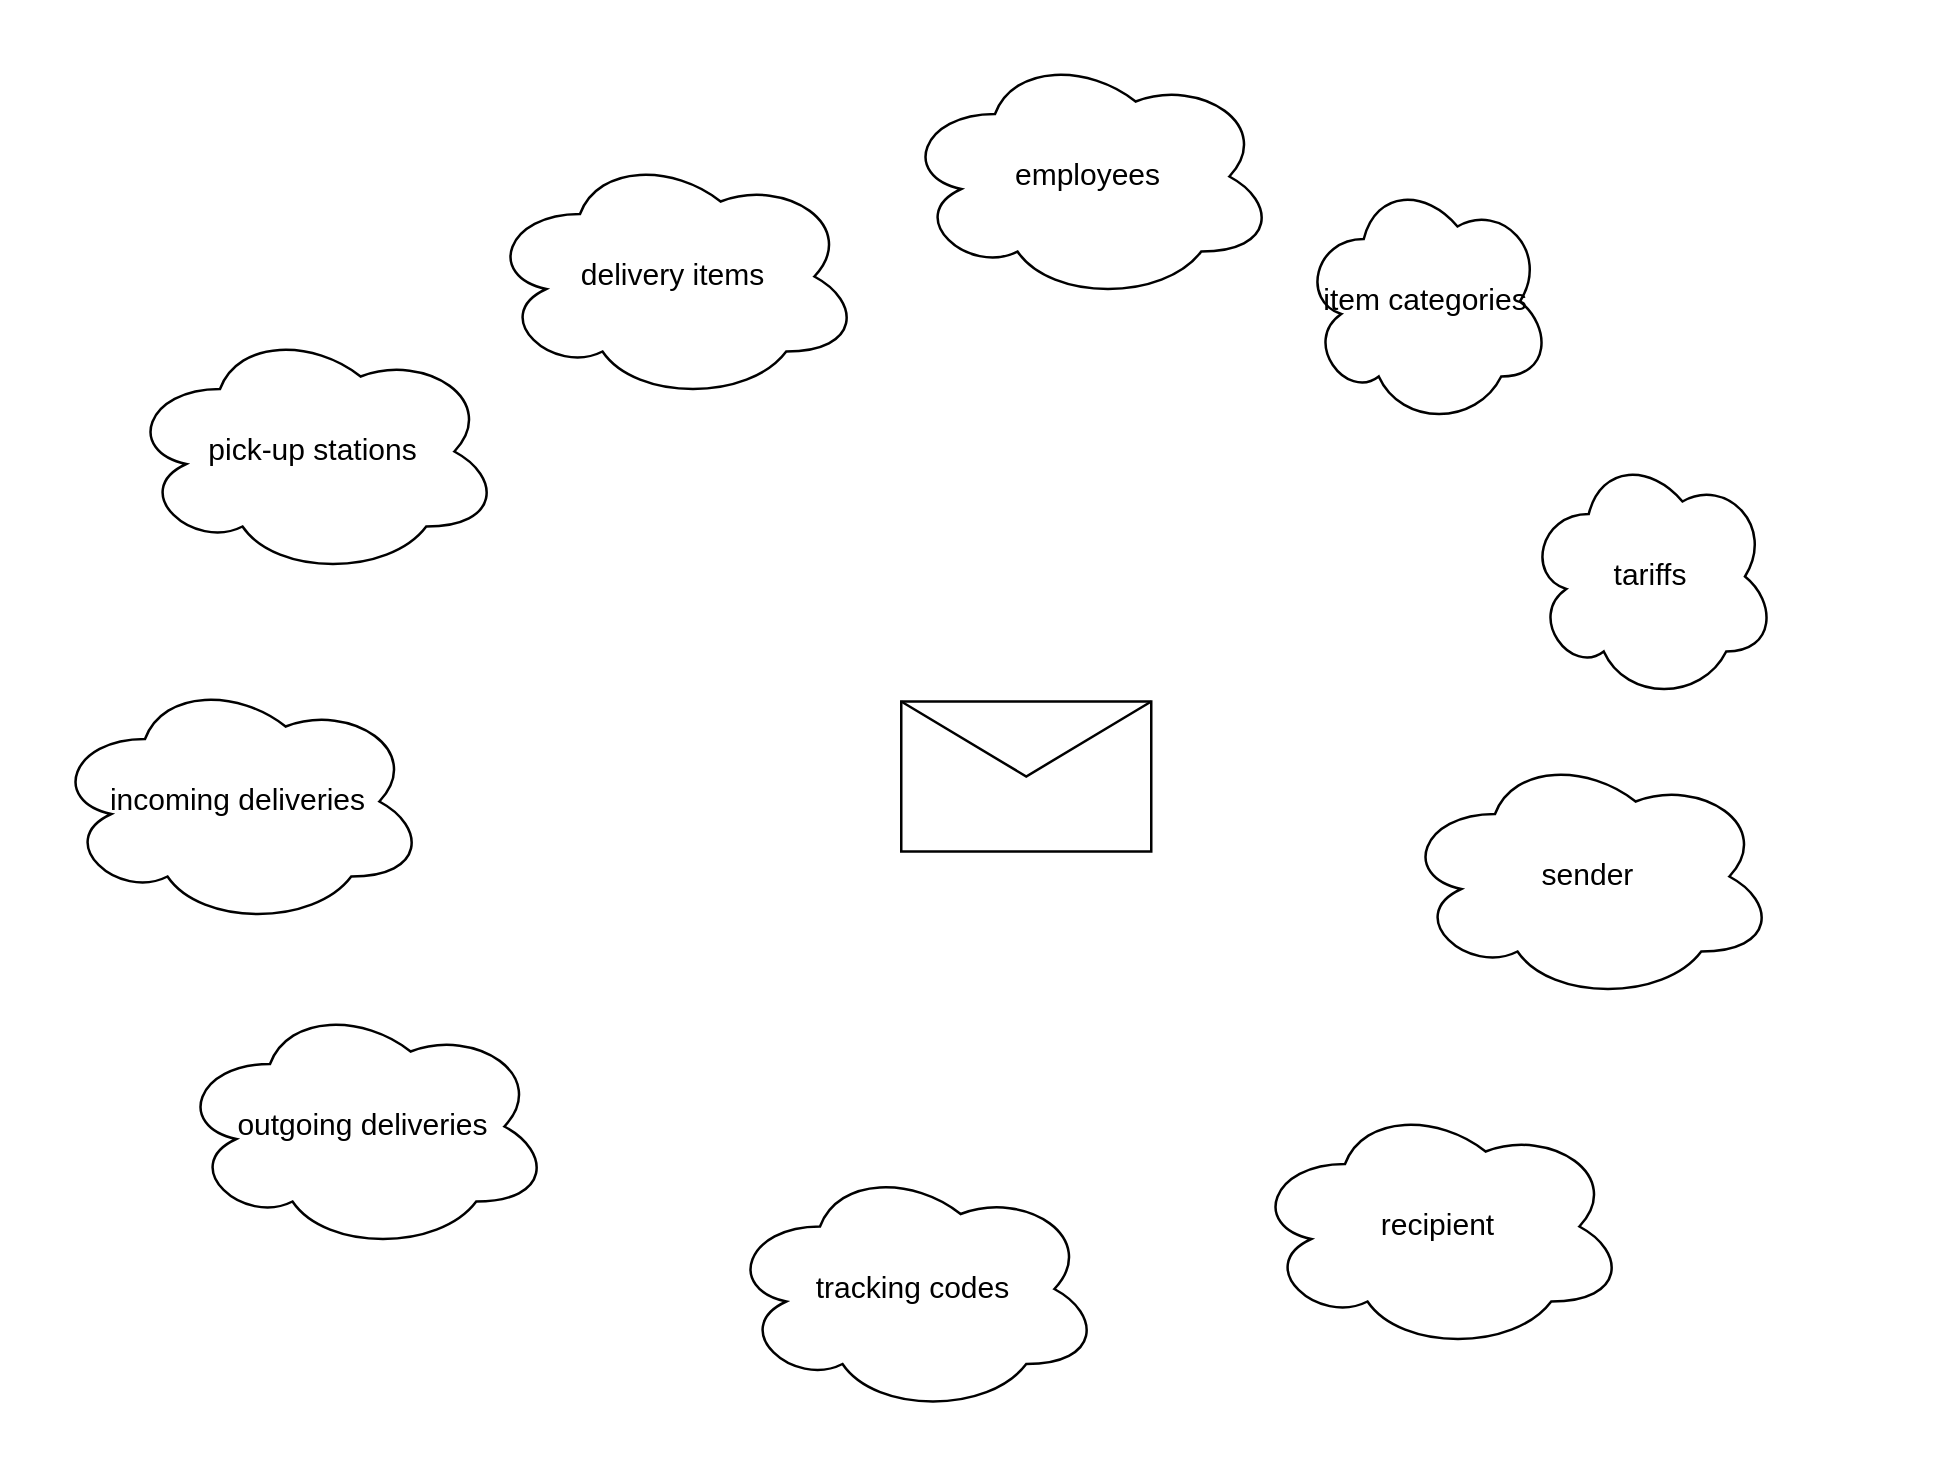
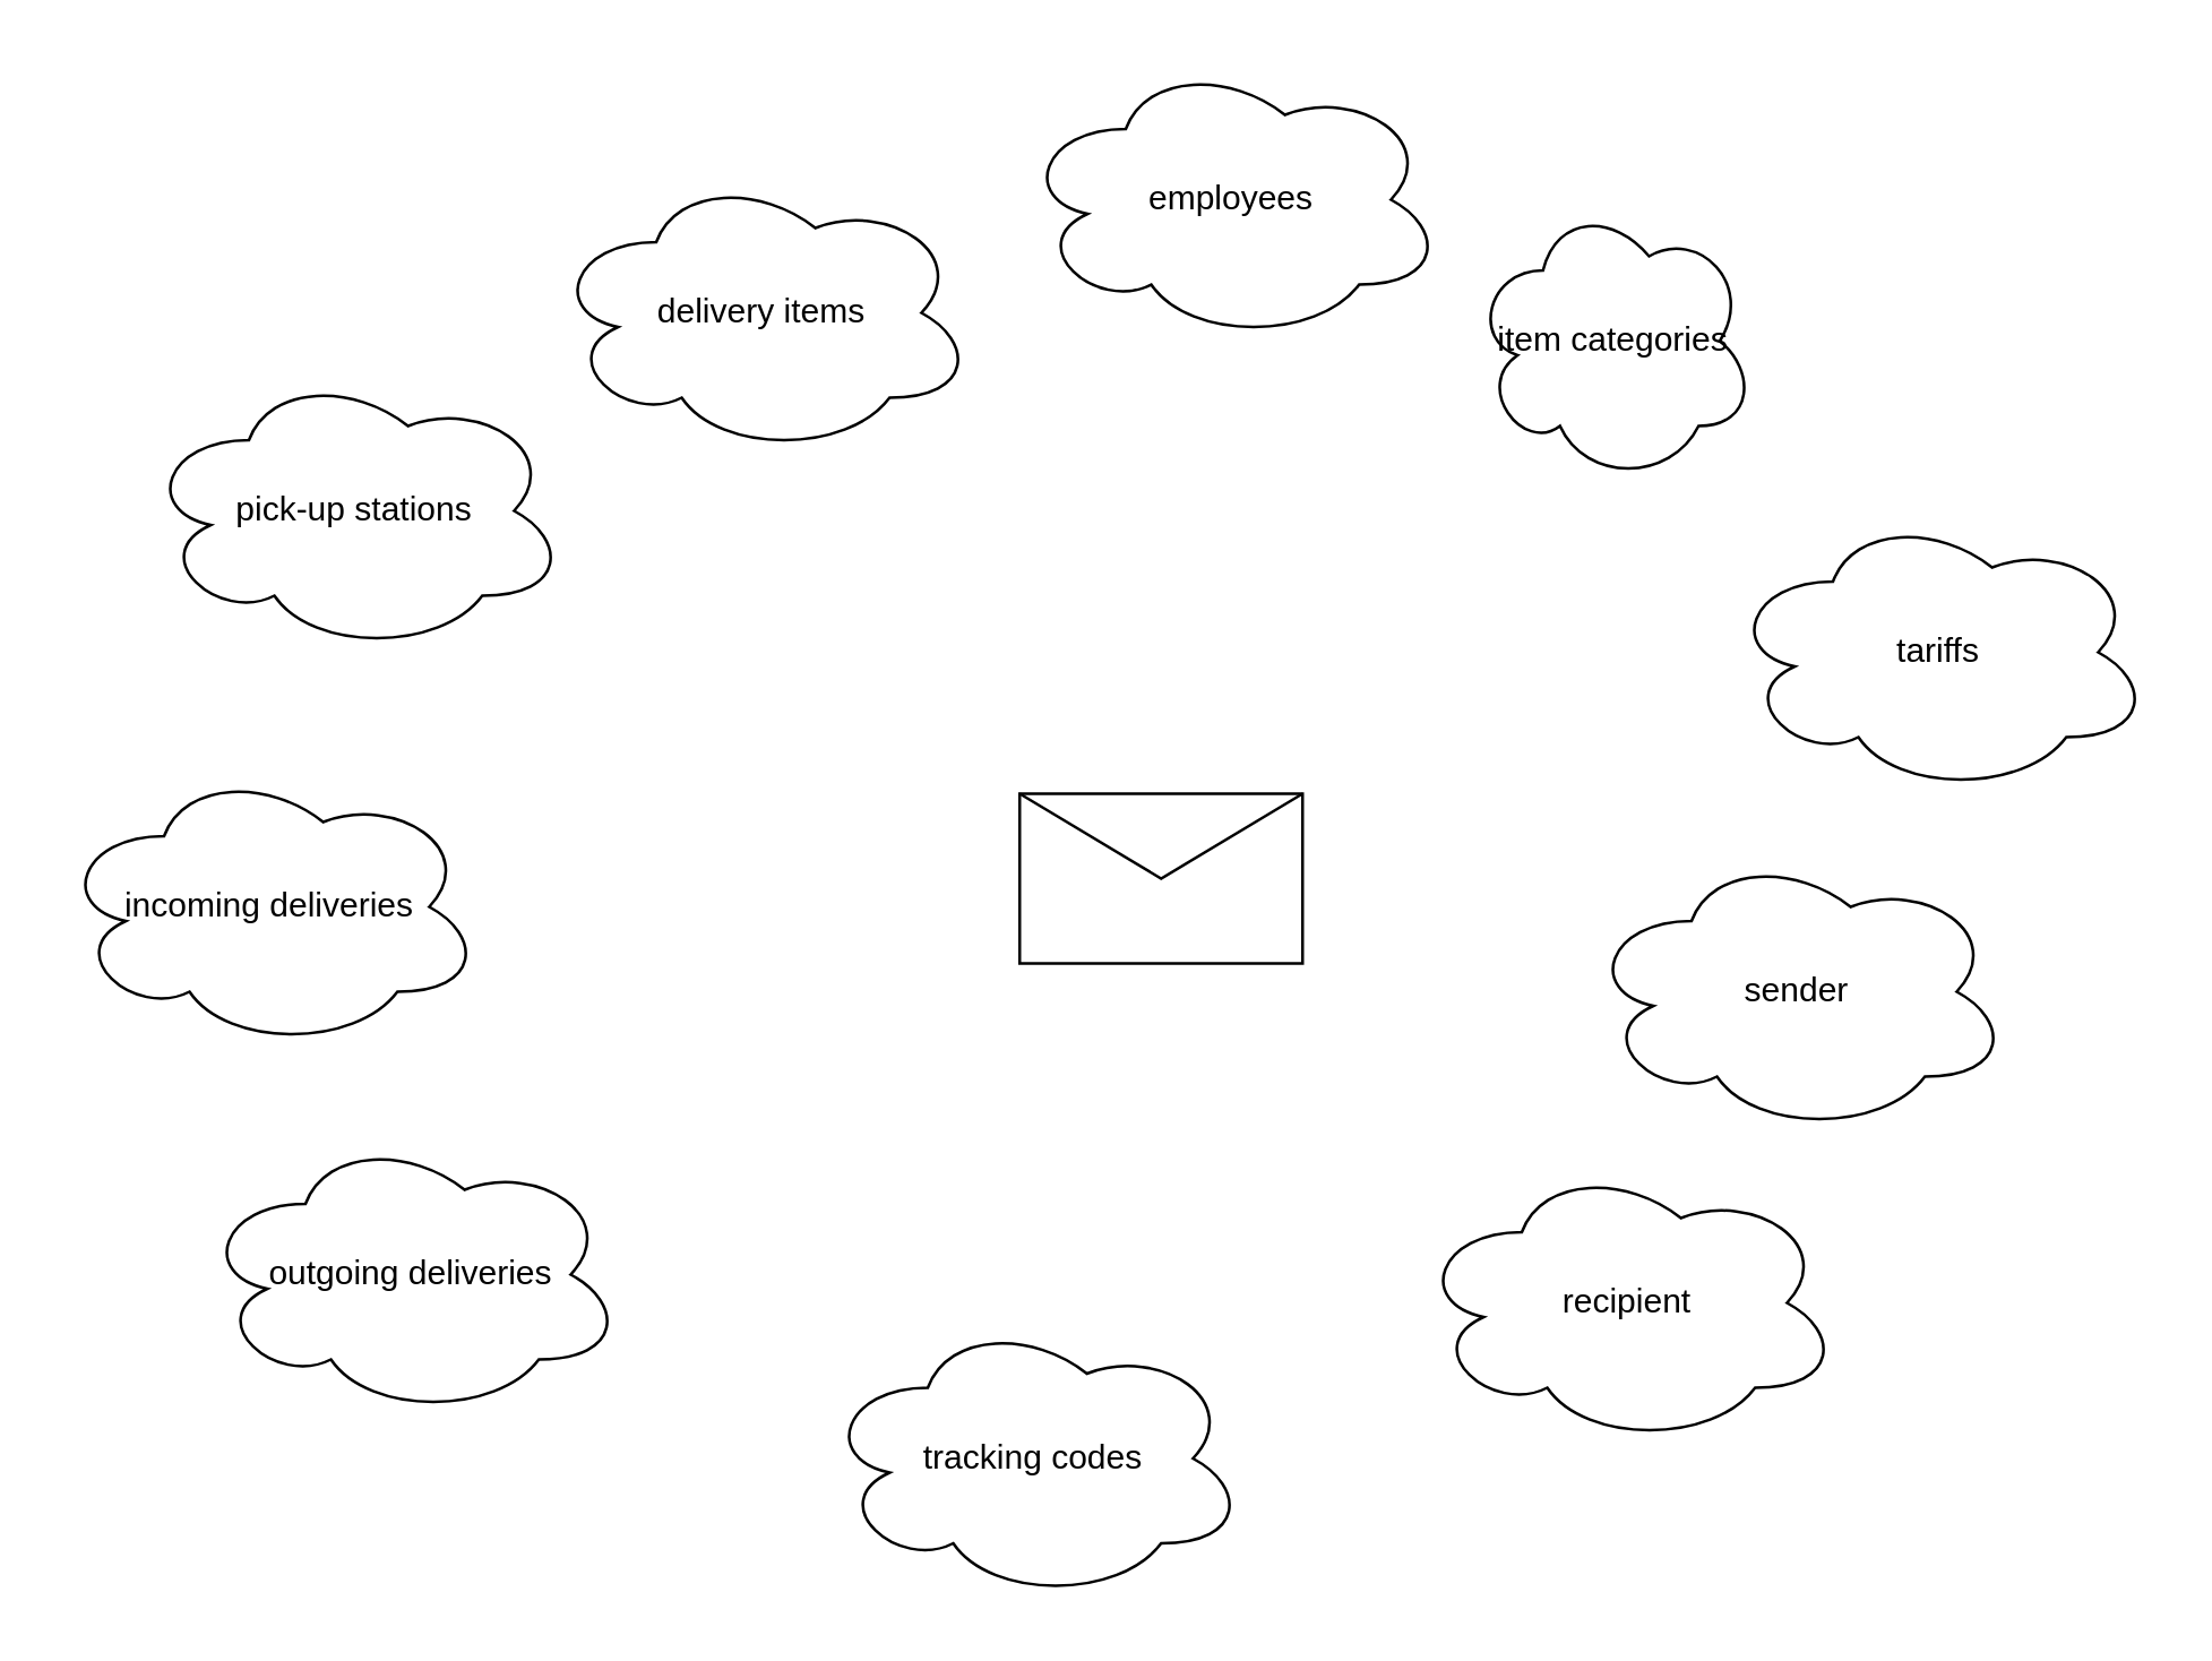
- <mxCell id="3" value="tariffs" style="ellipse;shape=cloud;whiteSpace=wrap;html=1;" vertex="1" parent="1"><mxGeometry x="610" y="180" width="100" height="100" as="geometry" /></mxCell>
+ <mxCell id="3" value="tariffs" style="ellipse;shape=cloud;whiteSpace=wrap;html=1;" vertex="1" parent="1"><mxGeometry x="610" y="180" width="150" height="100" as="geometry" /></mxCell>
- <mxCell id="9" value="recipient" style="ellipse;shape=cloud;whiteSpace=wrap;html=1;" vertex="1" parent="1"><mxGeometry x="500" y="440" width="150" height="100" as="geometry" /></mxCell>
+ <mxCell id="9" value="recipient" style="ellipse;shape=cloud;whiteSpace=wrap;html=1;" vertex="1" parent="1"><mxGeometry x="500" y="410" width="150" height="100" as="geometry" /></mxCell>
